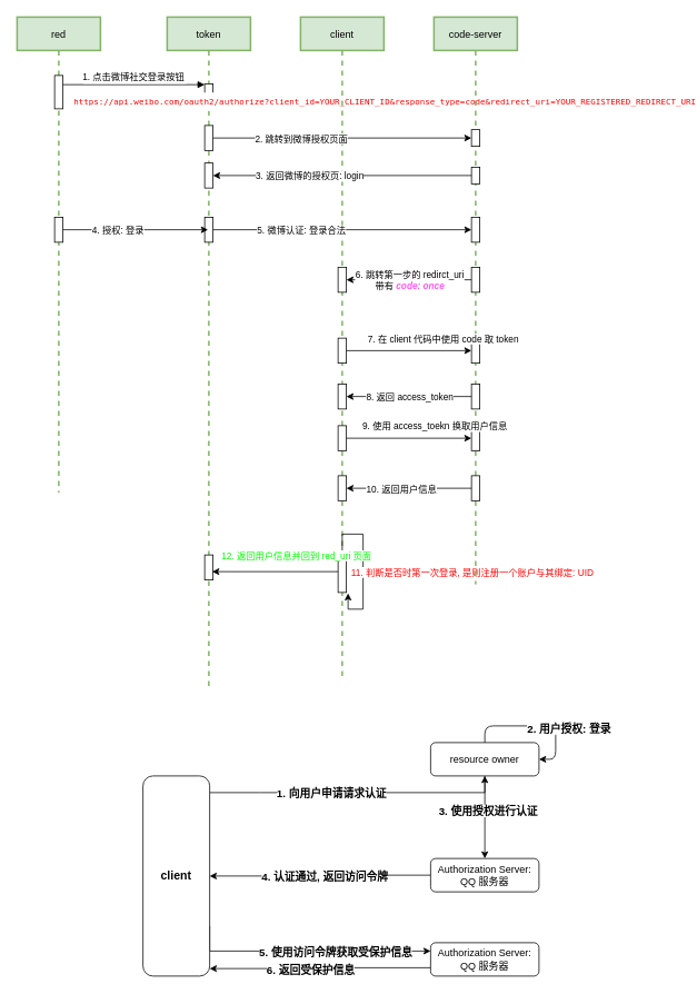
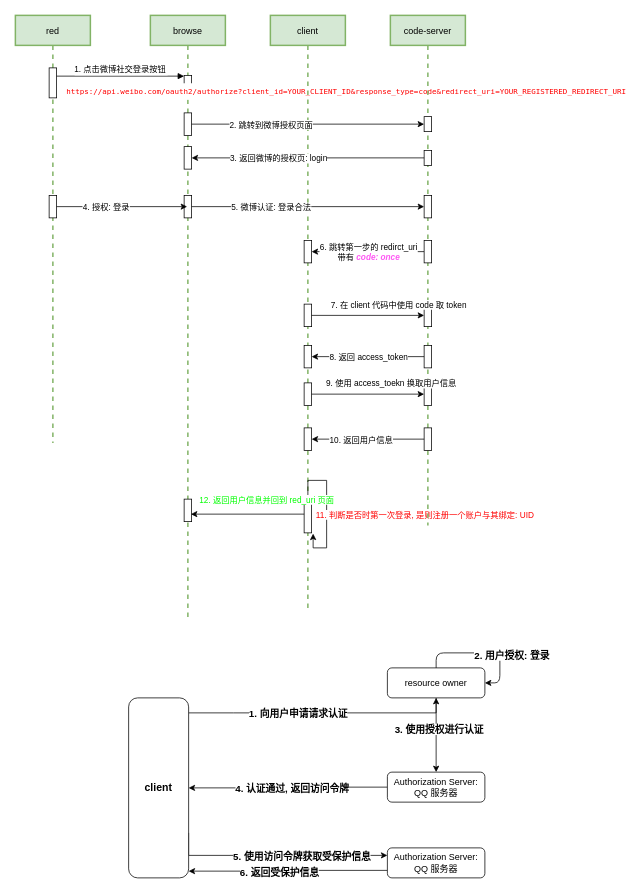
- <mxCell id="5" value="token" style="shape=umlLifeline;perimeter=lifelinePerimeter;container=1;collapsible=0;recursiveResize=0;rounded=0;shadow=0;strokeWidth=2;fillColor=#d5e8d4;strokeColor=#82b366;" parent="1" vertex="1"><mxGeometry x="200" y="20" width="100" height="805" as="geometry" /></mxCell>
+ <mxCell id="5" value="browse" style="shape=umlLifeline;perimeter=lifelinePerimeter;container=1;collapsible=0;recursiveResize=0;rounded=0;shadow=0;strokeWidth=2;fillColor=#d5e8d4;strokeColor=#82b366;" parent="1" vertex="1"><mxGeometry x="200" y="20" width="100" height="805" as="geometry" /></mxCell>
